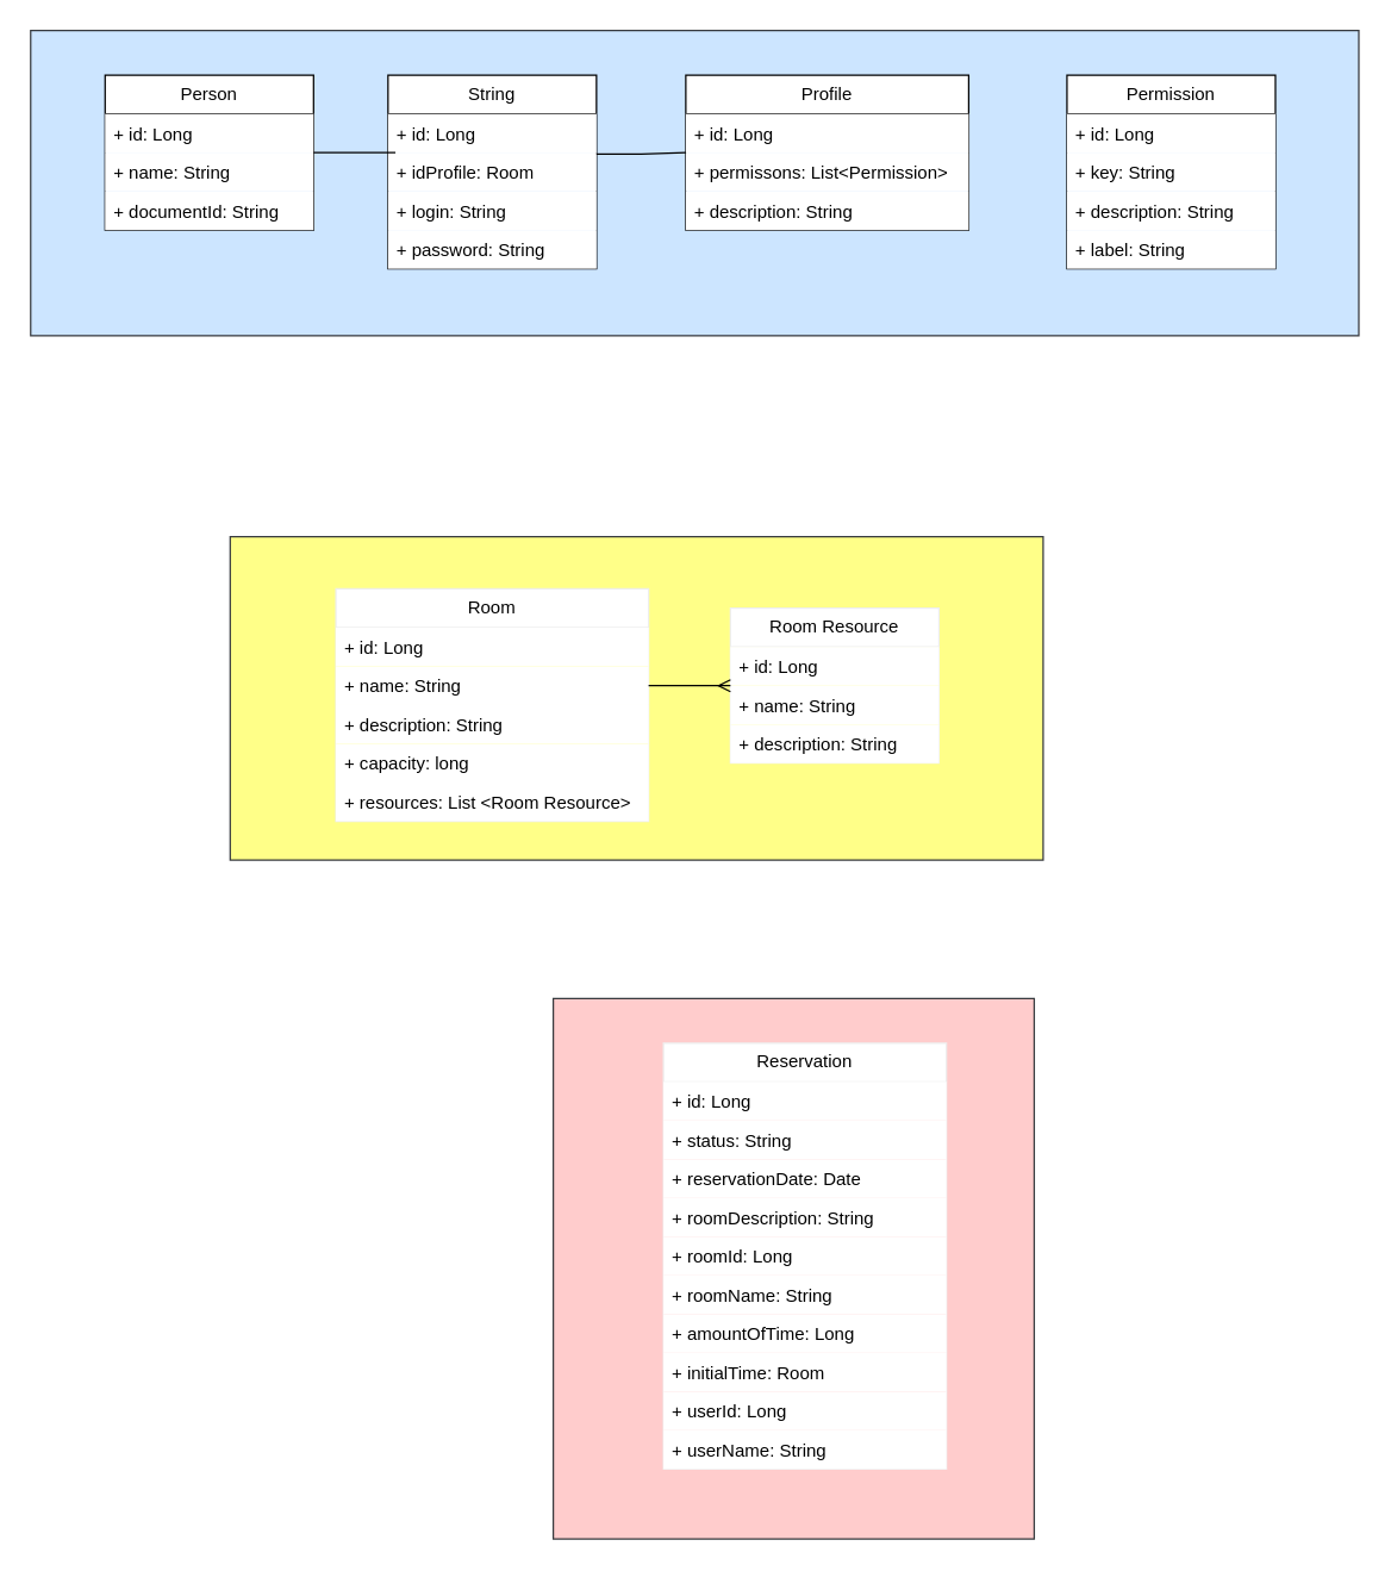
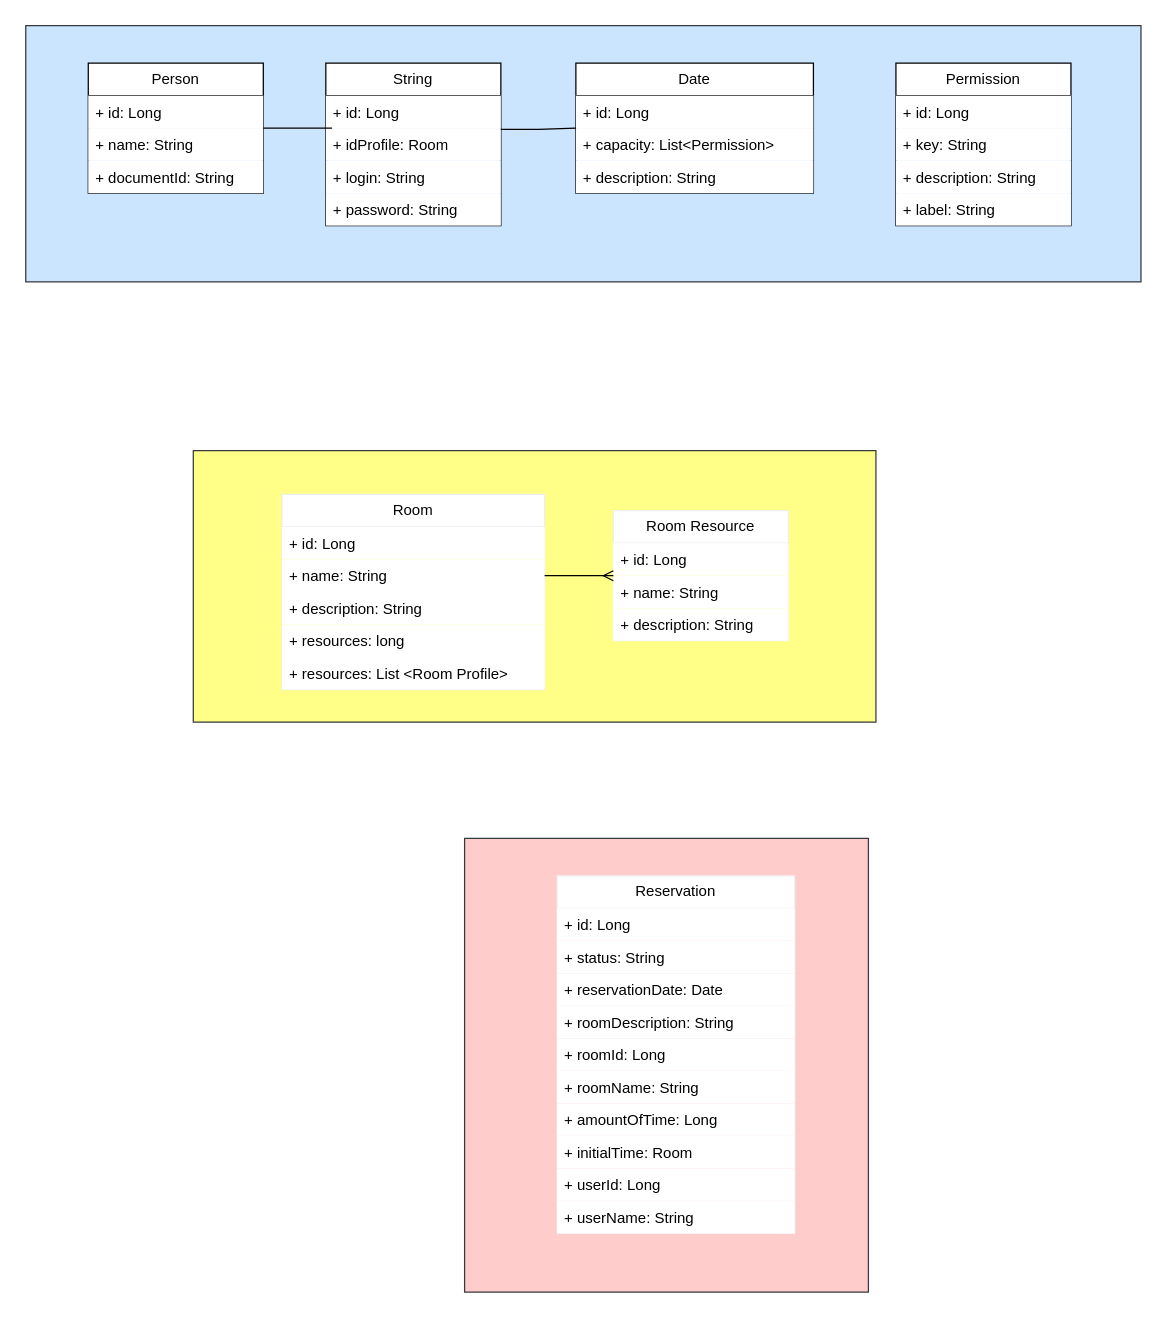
- <mxCell id="12" value="Profile" style="swimlane;fontStyle=0;childLayout=stackLayout;horizontal=1;startSize=26;horizontalStack=0;resizeParent=1;resizeParentMax=0;resizeLast=0;collapsible=1;marginBottom=0;whiteSpace=wrap;html=1;labelBackgroundColor=none;" parent="1" vertex="1"><mxGeometry x="460" y="50" width="190" height="104" as="geometry" /></mxCell>
+ <mxCell id="12" value="Date" style="swimlane;fontStyle=0;childLayout=stackLayout;horizontal=1;startSize=26;horizontalStack=0;resizeParent=1;resizeParentMax=0;resizeLast=0;collapsible=1;marginBottom=0;whiteSpace=wrap;html=1;labelBackgroundColor=none;" parent="1" vertex="1"><mxGeometry x="460" y="50" width="190" height="104" as="geometry" /></mxCell>
- <mxCell id="14" value="+ permissons: List&amp;lt;Permission&lt;span style=&quot;background-color: transparent;&quot;&gt;&amp;gt;&lt;/span&gt;" style="text;align=left;verticalAlign=top;spacingLeft=4;spacingRight=4;overflow=hidden;rotatable=0;points=[[0,0.5],[1,0.5]];portConstraint=eastwest;whiteSpace=wrap;html=1;labelBackgroundColor=none;fontColor=#000000;fillColor=light-dark(#ffffff, #a4a0c6);" parent="12" vertex="1"><mxGeometry y="52" width="190" height="26" as="geometry" /></mxCell>
+ <mxCell id="14" value="+ capacity: List&amp;lt;Permission&lt;span style=&quot;background-color: transparent;&quot;&gt;&amp;gt;&lt;/span&gt;" style="text;align=left;verticalAlign=top;spacingLeft=4;spacingRight=4;overflow=hidden;rotatable=0;points=[[0,0.5],[1,0.5]];portConstraint=eastwest;whiteSpace=wrap;html=1;labelBackgroundColor=none;fontColor=#000000;fillColor=light-dark(#ffffff, #a4a0c6);" parent="12" vertex="1"><mxGeometry y="52" width="190" height="26" as="geometry" /></mxCell>
- <mxCell id="30" value="+ capacity: long" style="text;align=left;verticalAlign=top;spacingLeft=4;spacingRight=4;overflow=hidden;rotatable=0;points=[[0,0.5],[1,0.5]];portConstraint=eastwest;whiteSpace=wrap;html=1;labelBackgroundColor=none;fontColor=#000000;fillColor=light-dark(#ffffff, #a4a0c6);" parent="26" vertex="1"><mxGeometry y="104" width="210" height="26" as="geometry" /></mxCell>
+ <mxCell id="30" value="+ resources: long" style="text;align=left;verticalAlign=top;spacingLeft=4;spacingRight=4;overflow=hidden;rotatable=0;points=[[0,0.5],[1,0.5]];portConstraint=eastwest;whiteSpace=wrap;html=1;labelBackgroundColor=none;fontColor=#000000;fillColor=light-dark(#ffffff, #a4a0c6);" parent="26" vertex="1"><mxGeometry y="104" width="210" height="26" as="geometry" /></mxCell>
- <mxCell id="31" value="+ resources: List &amp;lt;Room Resource&amp;gt;" style="text;align=left;verticalAlign=top;spacingLeft=4;spacingRight=4;overflow=hidden;rotatable=0;points=[[0,0.5],[1,0.5]];portConstraint=eastwest;whiteSpace=wrap;html=1;labelBackgroundColor=none;fontColor=#000000;fillColor=light-dark(#ffffff, #a4a0c6);" parent="26" vertex="1"><mxGeometry y="130" width="210" height="26" as="geometry" /></mxCell>
+ <mxCell id="31" value="+ resources: List &amp;lt;Room Profile&amp;gt;" style="text;align=left;verticalAlign=top;spacingLeft=4;spacingRight=4;overflow=hidden;rotatable=0;points=[[0,0.5],[1,0.5]];portConstraint=eastwest;whiteSpace=wrap;html=1;labelBackgroundColor=none;fontColor=#000000;fillColor=light-dark(#ffffff, #a4a0c6);" parent="26" vertex="1"><mxGeometry y="130" width="210" height="26" as="geometry" /></mxCell>
